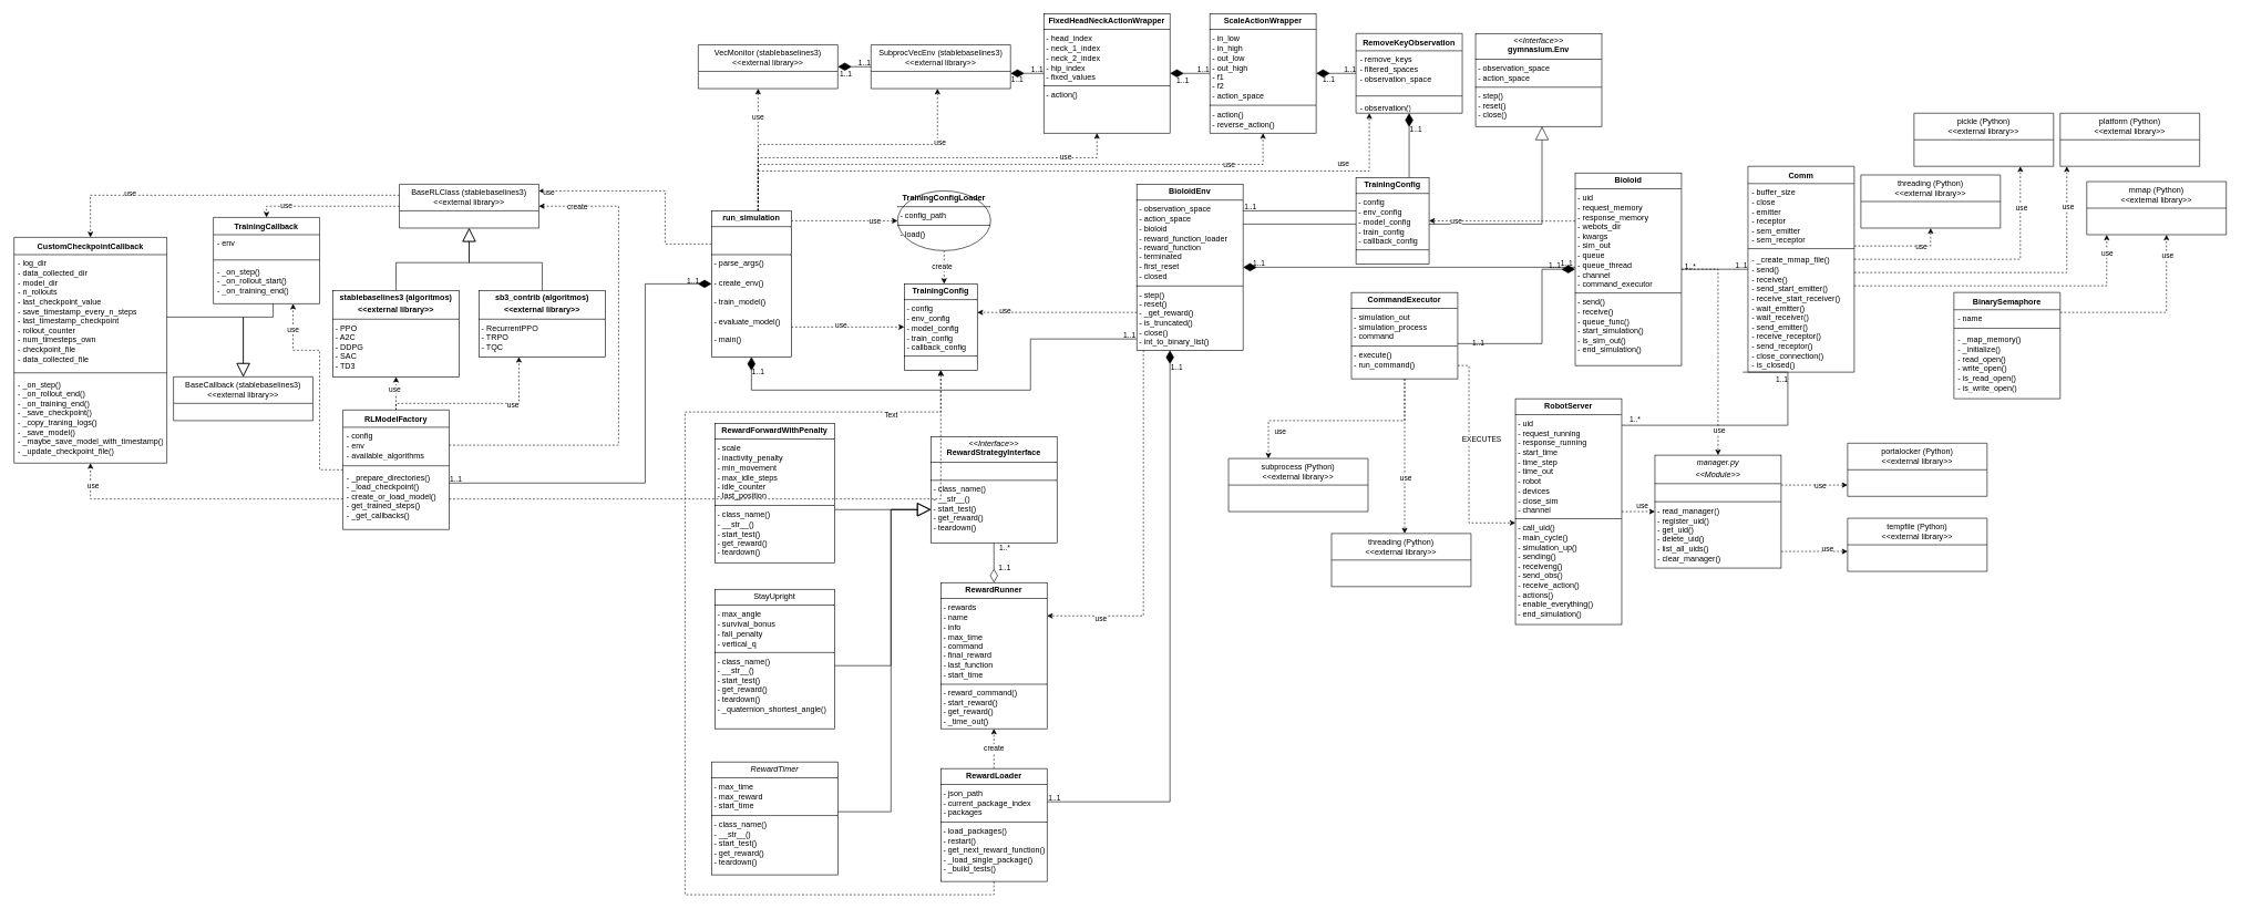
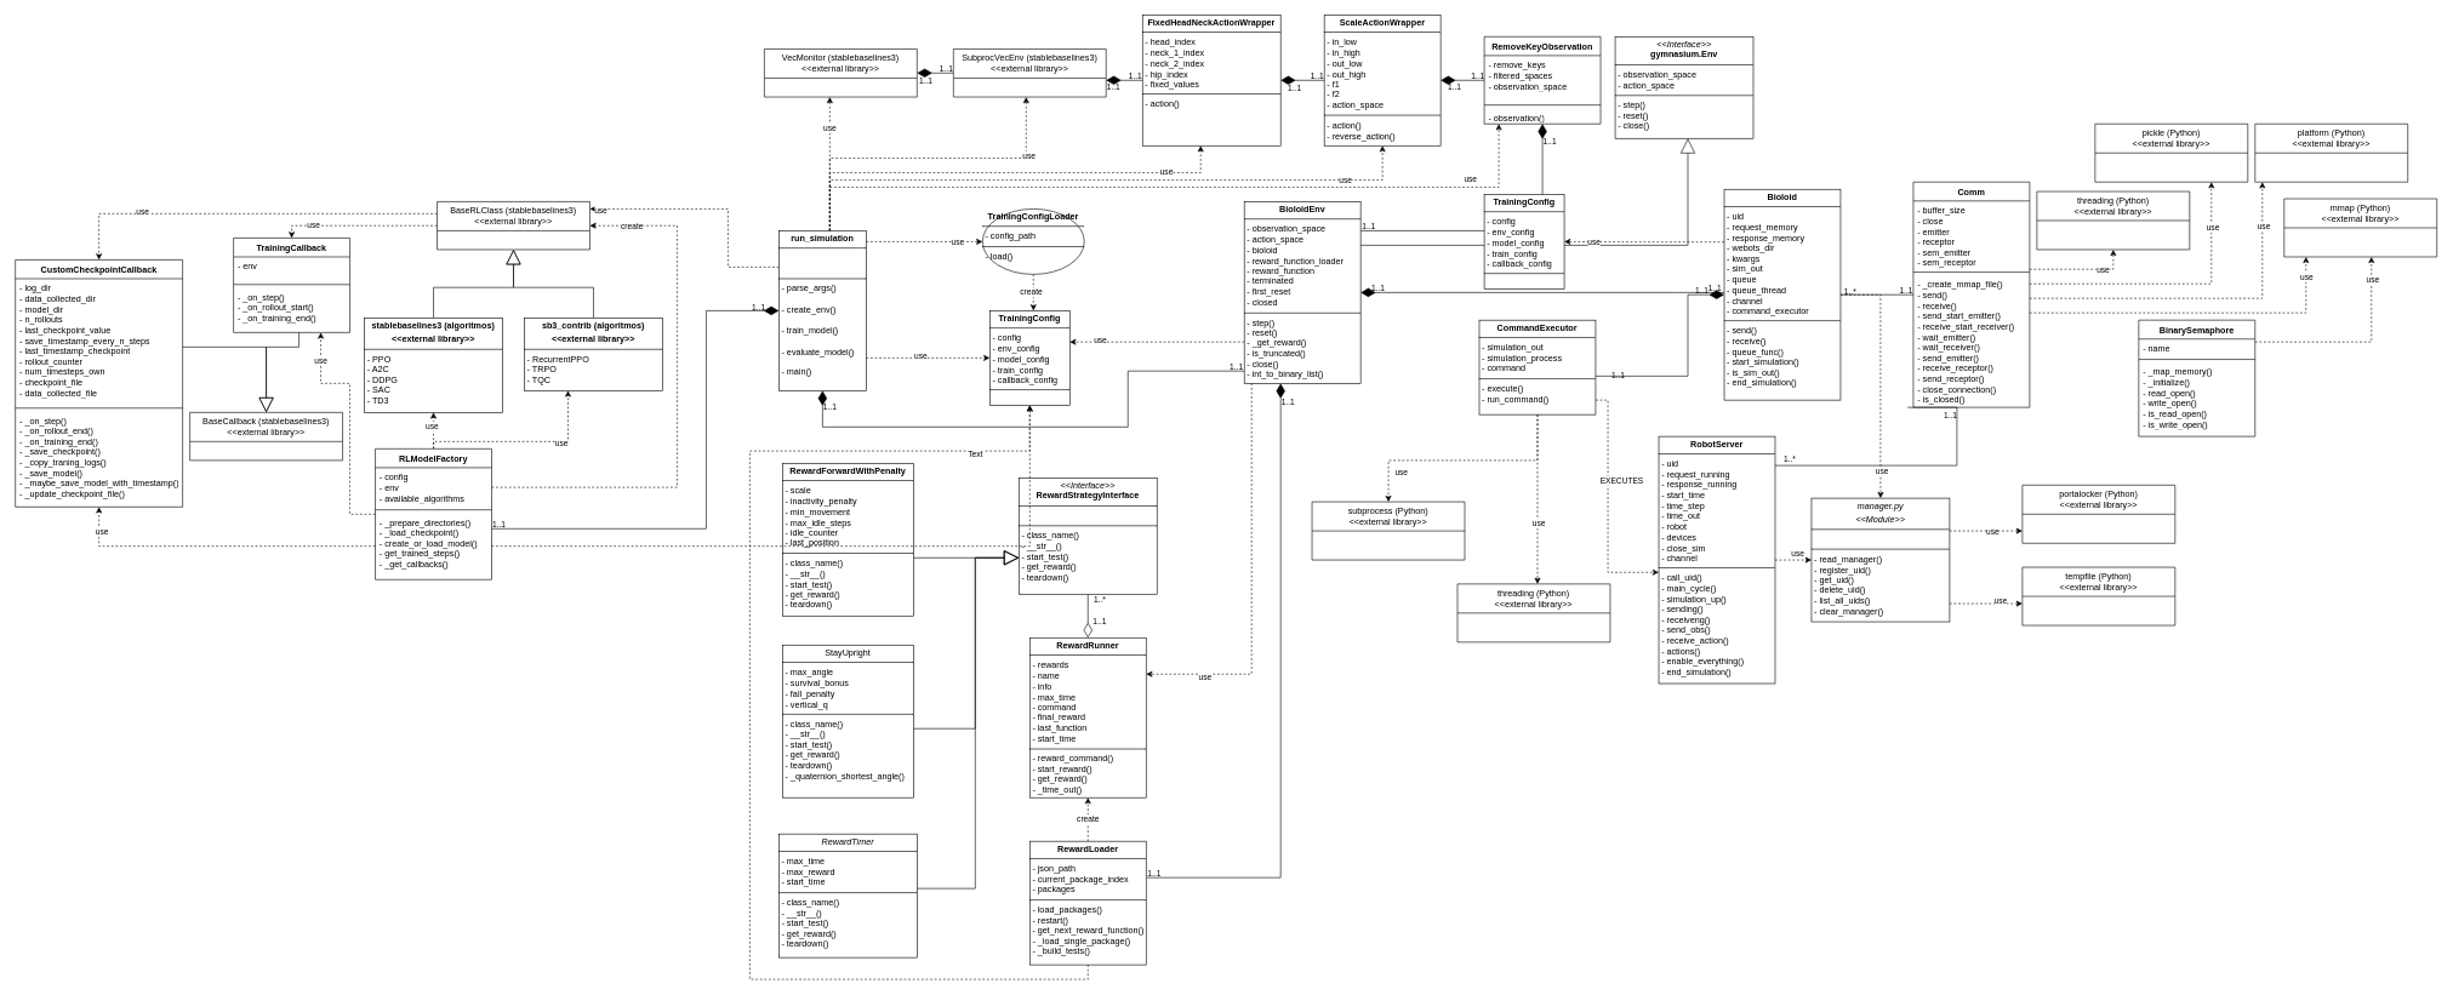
- <mxCell id="80" value="subprocess (Python)&lt;div&gt;&amp;lt;&amp;lt;external library&amp;gt;&amp;gt;&lt;/div&gt;" style="swimlane;fontStyle=0;childLayout=stackLayout;horizontal=1;startSize=40;horizontalStack=0;resizeParent=1;resizeParentMax=0;resizeLast=0;collapsible=1;marginBottom=0;whiteSpace=wrap;html=1;fillColor=default;" vertex="1" parent="1"><mxGeometry x="1848.15" y="690" width="210" height="80" as="geometry" /></mxCell>
+ <mxCell id="80" value="subprocess (Python)&lt;div&gt;&amp;lt;&amp;lt;external library&amp;gt;&amp;gt;&lt;/div&gt;" style="swimlane;fontStyle=0;childLayout=stackLayout;horizontal=1;startSize=40;horizontalStack=0;resizeParent=1;resizeParentMax=0;resizeLast=0;collapsible=1;marginBottom=0;whiteSpace=wrap;html=1;fillColor=default;" vertex="1" parent="1"><mxGeometry x="1803.15" y="690" width="210" height="80" as="geometry" /></mxCell>
